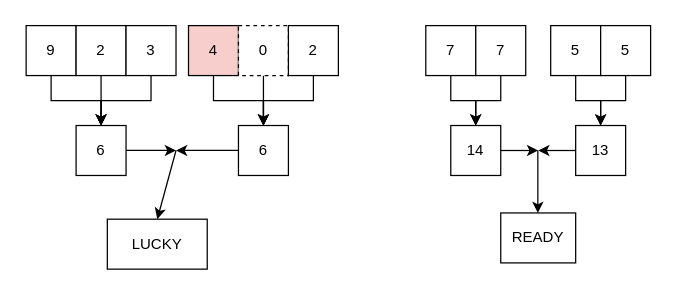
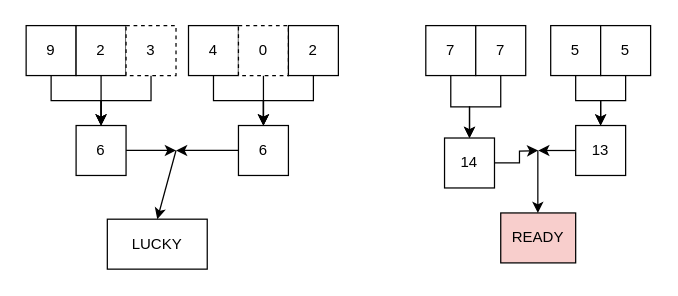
- <mxCell id="7" value="3" style="rounded=0;whiteSpace=wrap;html=1;" parent="1" vertex="1"><mxGeometry x="100" y="20" width="40" height="40" as="geometry" /></mxCell>
+ <mxCell id="7" value="3" style="rounded=0;whiteSpace=wrap;html=1;dashed=1;" parent="1" vertex="1"><mxGeometry x="100" y="20" width="40" height="40" as="geometry" /></mxCell>
- <mxCell id="9" value="4" style="rounded=0;whiteSpace=wrap;html=1;fillColor=#f8cecc;" parent="1" vertex="1"><mxGeometry x="150" y="20" width="40" height="40" as="geometry" /></mxCell>
+ <mxCell id="9" value="4" style="rounded=0;whiteSpace=wrap;html=1;" parent="1" vertex="1"><mxGeometry x="150" y="20" width="40" height="40" as="geometry" /></mxCell>
- <mxCell id="27" value="14" style="rounded=0;whiteSpace=wrap;html=1;" parent="1" vertex="1"><mxGeometry x="360" y="100" width="40" height="40" as="geometry" /></mxCell>
+ <mxCell id="27" value="14" style="rounded=0;whiteSpace=wrap;html=1;" parent="1" vertex="1"><mxGeometry x="355" y="110" width="40" height="40" as="geometry" /></mxCell>
- <mxCell id="31" value="READY" style="rounded=0;whiteSpace=wrap;html=1;" parent="1" vertex="1"><mxGeometry x="400" y="170" width="60" height="40" as="geometry" /></mxCell>
+ <mxCell id="31" value="READY" style="rounded=0;whiteSpace=wrap;html=1;fillColor=#f8cecc;" parent="1" vertex="1"><mxGeometry x="400" y="170" width="60" height="40" as="geometry" /></mxCell>
